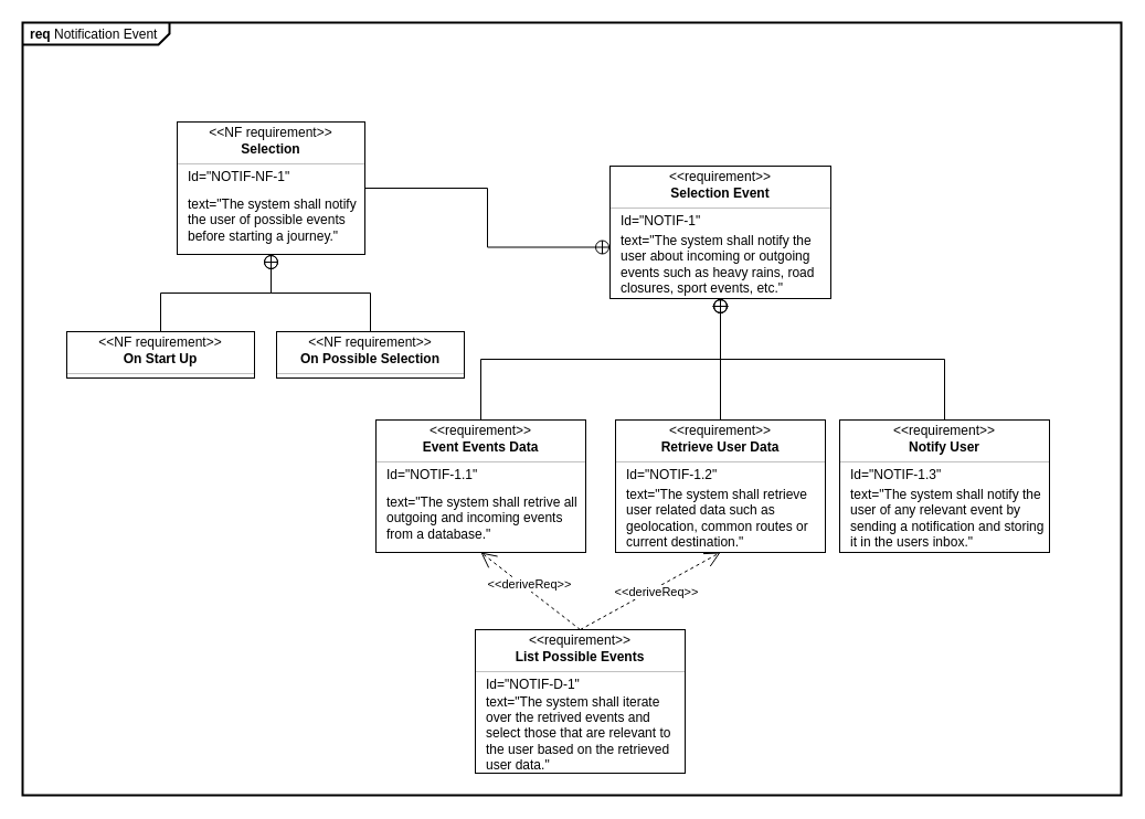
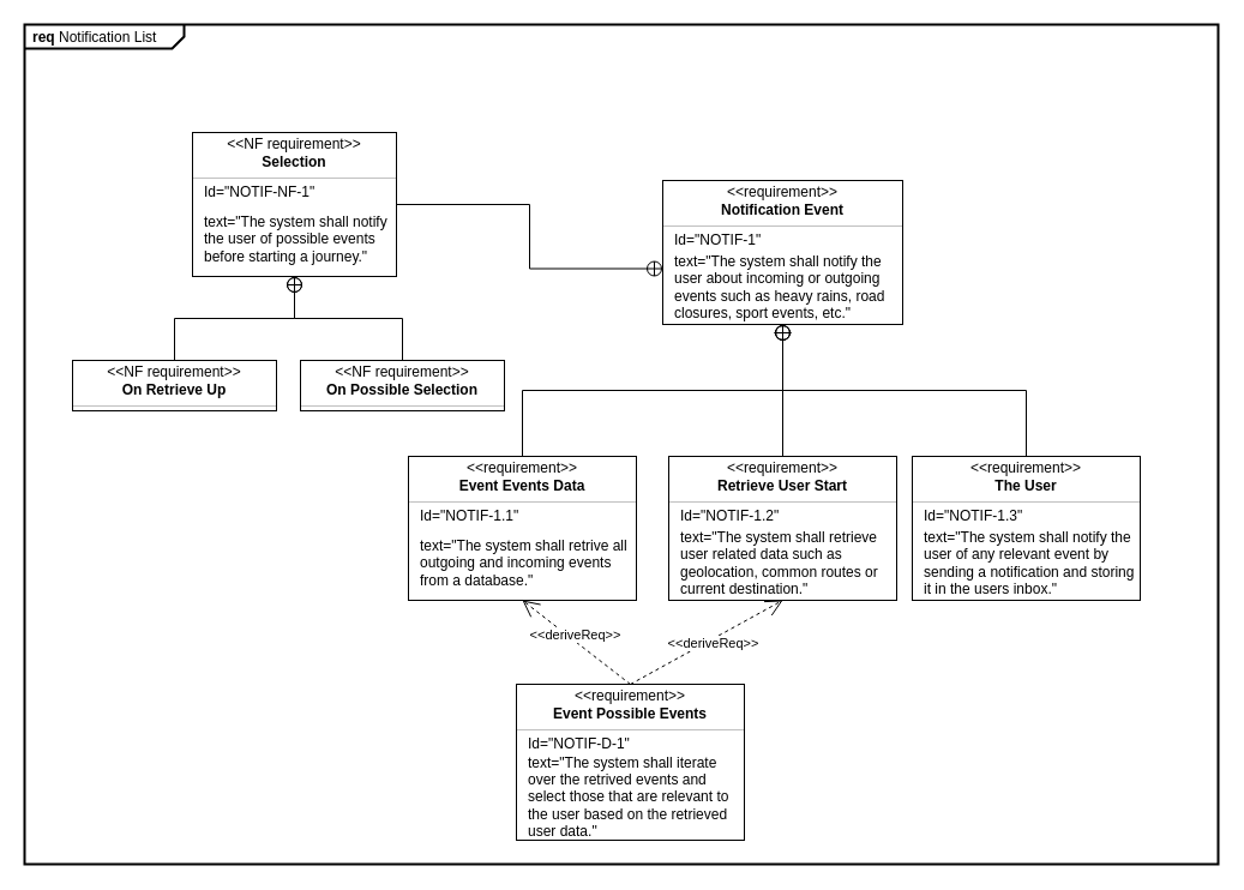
- <mxCell id="2" value="&lt;p style=&quot;margin:0px;margin-top:4px;margin-left:7px;text-align:left;&quot;&gt;&lt;b&gt;req&lt;/b&gt;&amp;nbsp;Notification Event&lt;/p&gt;" style="html=1;shape=mxgraph.sysml.package;overflow=fill;labelX=133.5;strokeWidth=2;align=center;" parent="1" vertex="1"><mxGeometry x="20" y="20" width="995" height="700" as="geometry" /></mxCell>
+ <mxCell id="2" value="&lt;p style=&quot;margin:0px;margin-top:4px;margin-left:7px;text-align:left;&quot;&gt;&lt;b&gt;req&lt;/b&gt;&amp;nbsp;Notification List&lt;/p&gt;" style="html=1;shape=mxgraph.sysml.package;overflow=fill;labelX=133.5;strokeWidth=2;align=center;" parent="1" vertex="1"><mxGeometry x="20" y="20" width="995" height="700" as="geometry" /></mxCell>
- <mxCell id="8" value="Selection Event" style="html=1;align=center;spacing=0;verticalAlign=middle;strokeColor=none;fillColor=none;whiteSpace=wrap;fontStyle=1" parent="6" vertex="1"><mxGeometry y="16" width="200" height="18" as="geometry" /></mxCell>
+ <mxCell id="8" value="Notification Event" style="html=1;align=center;spacing=0;verticalAlign=middle;strokeColor=none;fillColor=none;whiteSpace=wrap;fontStyle=1" parent="6" vertex="1"><mxGeometry y="16" width="200" height="18" as="geometry" /></mxCell>
- <mxCell id="49" value="On Start Up" style="html=1;align=center;spacing=0;verticalAlign=middle;strokeColor=none;fillColor=none;whiteSpace=wrap;fontStyle=1" parent="47" vertex="1"><mxGeometry y="16" width="170" height="18" as="geometry" /></mxCell>
+ <mxCell id="49" value="On Retrieve Up" style="html=1;align=center;spacing=0;verticalAlign=middle;strokeColor=none;fillColor=none;whiteSpace=wrap;fontStyle=1" parent="47" vertex="1"><mxGeometry y="16" width="170" height="18" as="geometry" /></mxCell>
- <mxCell id="20" value="Retrieve User Data" style="html=1;align=center;spacing=0;verticalAlign=middle;strokeColor=none;fillColor=none;whiteSpace=wrap;fontStyle=1" parent="18" vertex="1"><mxGeometry y="16" width="190" height="18" as="geometry" /></mxCell>
+ <mxCell id="20" value="Retrieve User Start" style="html=1;align=center;spacing=0;verticalAlign=middle;strokeColor=none;fillColor=none;whiteSpace=wrap;fontStyle=1" parent="18" vertex="1"><mxGeometry y="16" width="190" height="18" as="geometry" /></mxCell>
- <mxCell id="14" value="Notify User" style="html=1;align=center;spacing=0;verticalAlign=middle;strokeColor=none;fillColor=none;whiteSpace=wrap;fontStyle=1" parent="12" vertex="1"><mxGeometry y="16" width="190" height="18" as="geometry" /></mxCell>
+ <mxCell id="14" value="The User" style="html=1;align=center;spacing=0;verticalAlign=middle;strokeColor=none;fillColor=none;whiteSpace=wrap;fontStyle=1" parent="12" vertex="1"><mxGeometry y="16" width="190" height="18" as="geometry" /></mxCell>
- <mxCell id="35" value="List Possible Events" style="html=1;align=center;spacing=0;verticalAlign=middle;strokeColor=none;fillColor=none;whiteSpace=wrap;fontStyle=1" parent="33" vertex="1"><mxGeometry y="16" width="190" height="18" as="geometry" /></mxCell>
+ <mxCell id="35" value="Event Possible Events" style="html=1;align=center;spacing=0;verticalAlign=middle;strokeColor=none;fillColor=none;whiteSpace=wrap;fontStyle=1" parent="33" vertex="1"><mxGeometry y="16" width="190" height="18" as="geometry" /></mxCell>
